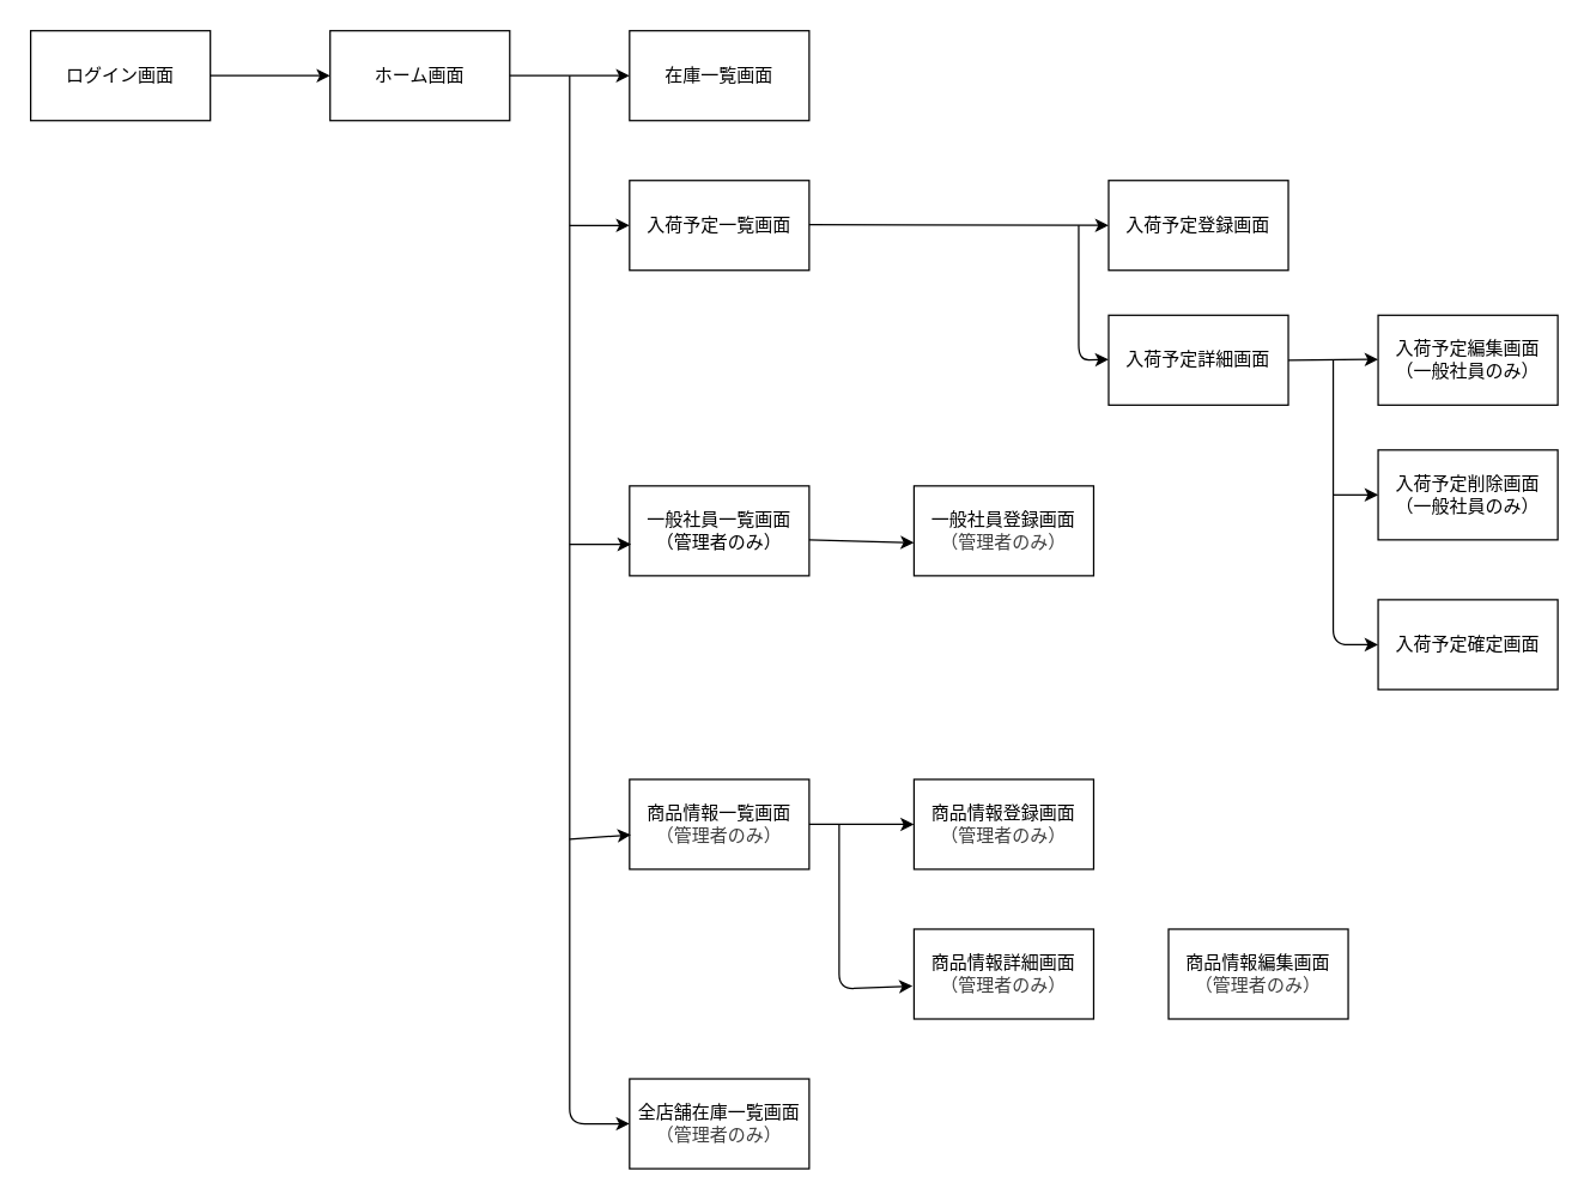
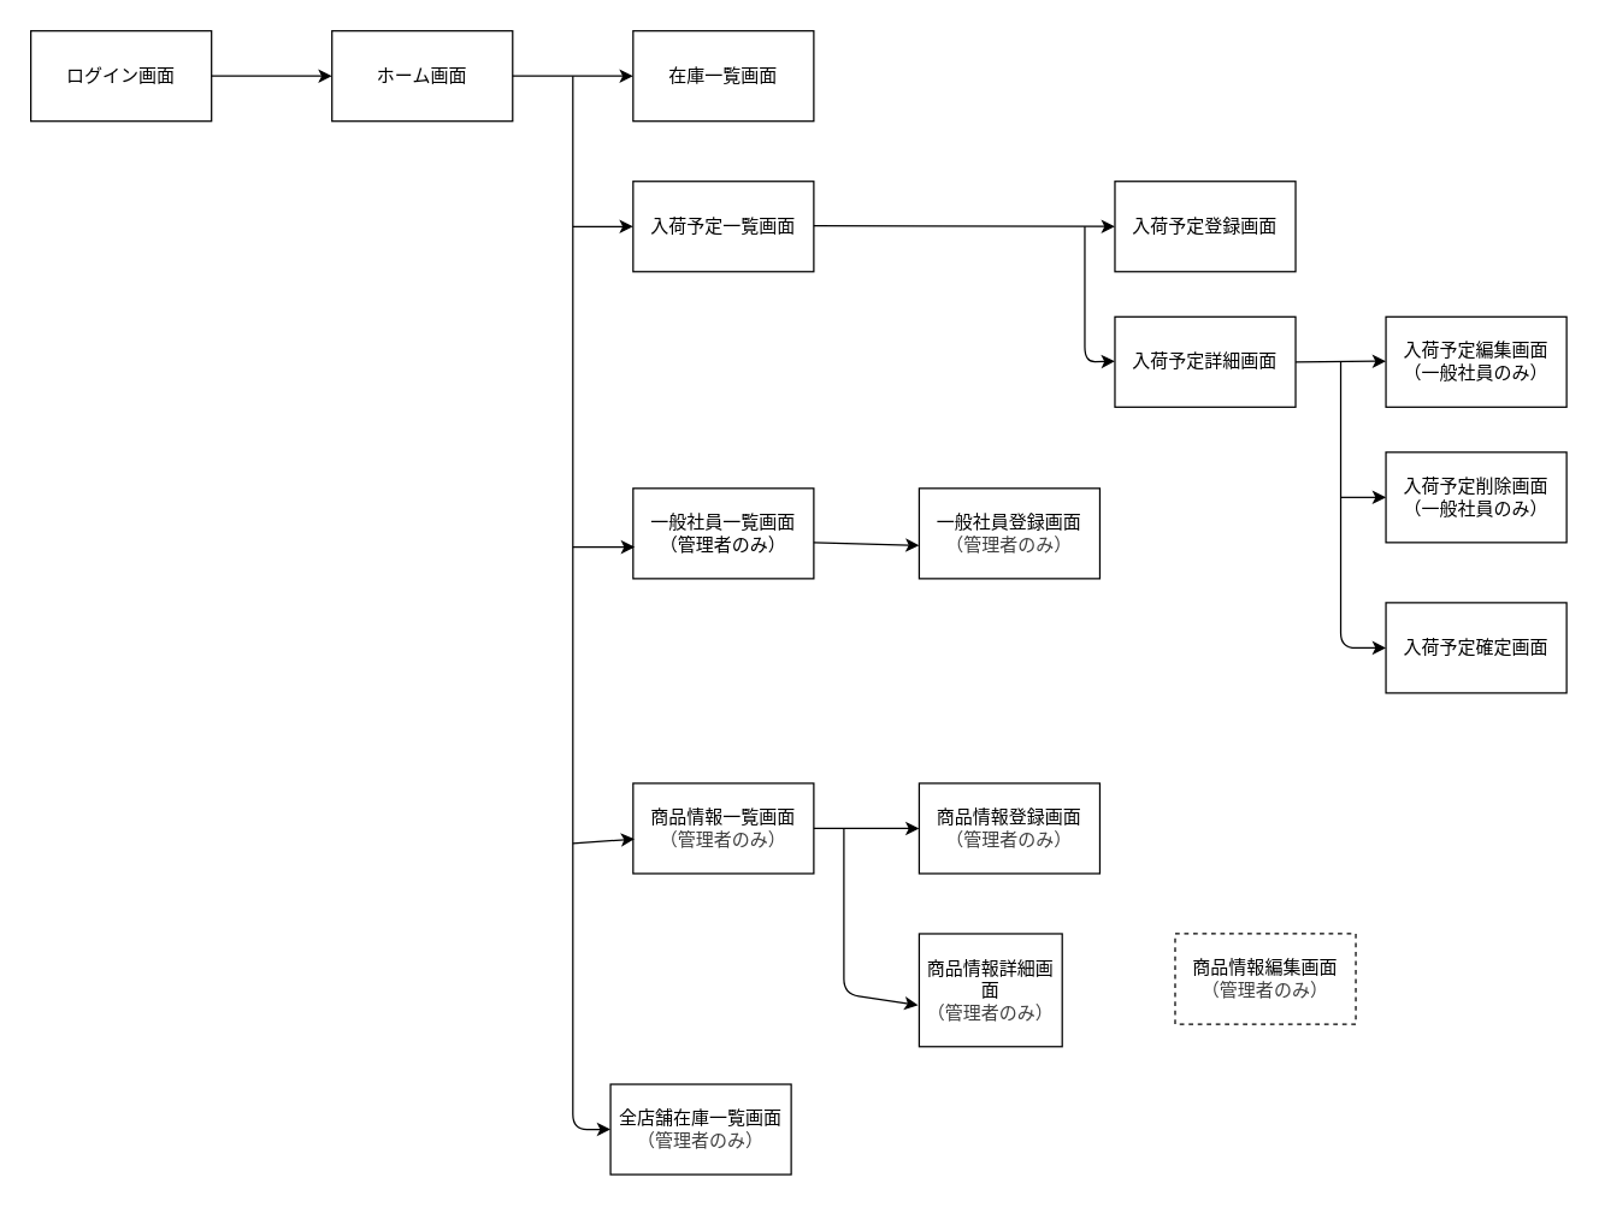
- <mxCell id="26" value="商品情報詳細画面&lt;div&gt;&lt;span style=&quot;color: rgb(63, 63, 63);&quot;&gt;（管理者のみ）&lt;/span&gt;&lt;/div&gt;" style="rounded=0;whiteSpace=wrap;html=1;" parent="1" vertex="1"><mxGeometry x="610" y="620" width="120" height="60" as="geometry" /></mxCell>
+ <mxCell id="26" value="商品情報詳細画面&lt;div&gt;&lt;span style=&quot;color: rgb(63, 63, 63);&quot;&gt;（管理者のみ）&lt;/span&gt;&lt;/div&gt;" style="rounded=0;whiteSpace=wrap;html=1;" parent="1" vertex="1"><mxGeometry x="610" y="620" width="95" height="75" as="geometry" /></mxCell>
- <mxCell id="27" value="商品情報編集画面&lt;div&gt;&lt;span style=&quot;color: rgb(63, 63, 63);&quot;&gt;（管理者のみ）&lt;/span&gt;&lt;/div&gt;" style="rounded=0;whiteSpace=wrap;html=1;" parent="1" vertex="1"><mxGeometry x="780" y="620" width="120" height="60" as="geometry" /></mxCell>
+ <mxCell id="27" value="商品情報編集画面&lt;div&gt;&lt;span style=&quot;color: rgb(63, 63, 63);&quot;&gt;（管理者のみ）&lt;/span&gt;&lt;/div&gt;" style="rounded=0;whiteSpace=wrap;html=1;dashed=1;" parent="1" vertex="1"><mxGeometry x="780" y="620" width="120" height="60" as="geometry" /></mxCell>
- <mxCell id="31" value="全店舗在庫一覧画面&lt;div&gt;&lt;span style=&quot;color: rgb(63, 63, 63);&quot;&gt;（管理者のみ）&lt;/span&gt;&lt;/div&gt;" style="rounded=0;whiteSpace=wrap;html=1;" parent="1" vertex="1"><mxGeometry x="420" y="720" width="120" height="60" as="geometry" /></mxCell>
+ <mxCell id="31" value="全店舗在庫一覧画面&lt;div&gt;&lt;span style=&quot;color: rgb(63, 63, 63);&quot;&gt;（管理者のみ）&lt;/span&gt;&lt;/div&gt;" style="rounded=0;whiteSpace=wrap;html=1;" parent="1" vertex="1"><mxGeometry x="405" y="720" width="120" height="60" as="geometry" /></mxCell>
